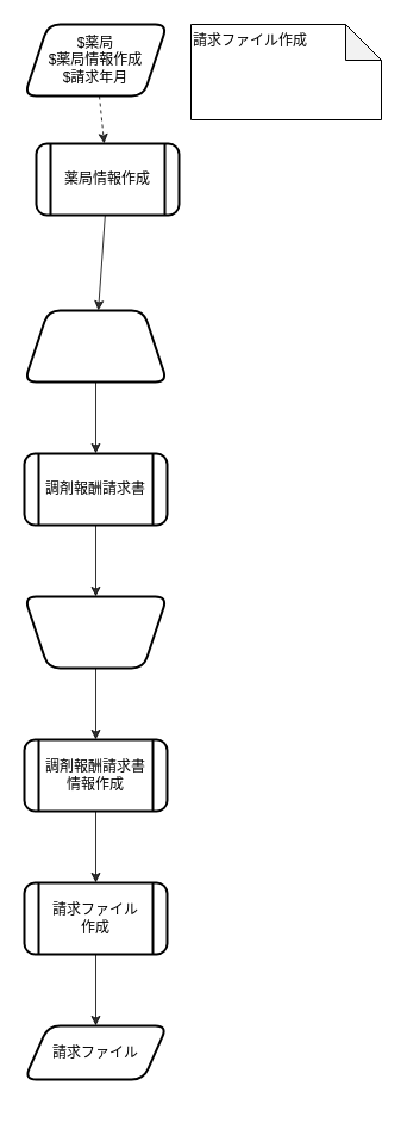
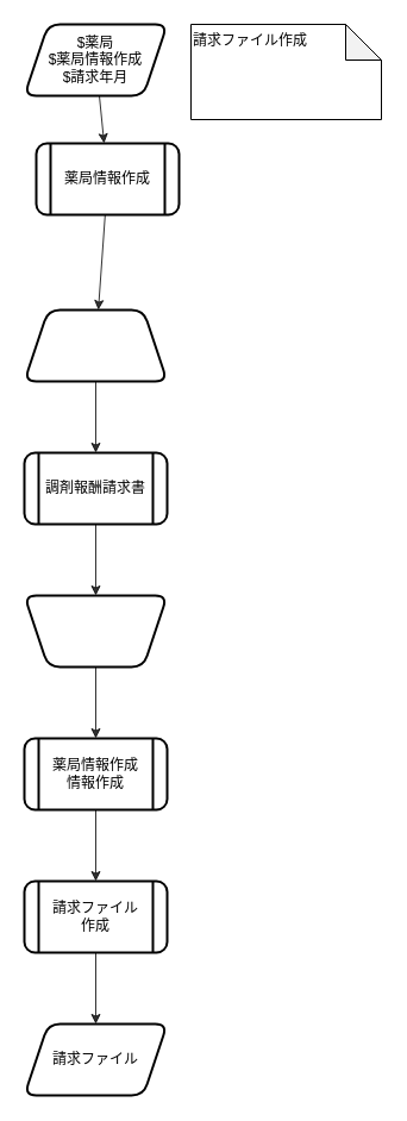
- <mxCell id="2" value="" style="edgeStyle=none;html=1;strokeColor=default;opacity=80;dashed=1;" edge="1" parent="1" source="3" target="6"><mxGeometry relative="1" as="geometry" /></mxCell>
+ <mxCell id="2" value="" style="edgeStyle=none;html=1;strokeColor=default;opacity=80;" edge="1" parent="1" source="3" target="6"><mxGeometry relative="1" as="geometry" /></mxCell>
- <mxCell id="14" value="調剤報酬請求書&lt;br&gt;情報作成" style="shape=process;whiteSpace=wrap;html=1;backgroundOutline=1;strokeWidth=2;shadow=0;sketch=0;rounded=1;" vertex="1" parent="1"><mxGeometry x="20" y="620" width="120" height="60" as="geometry" /></mxCell>
+ <mxCell id="14" value="薬局情報作成&lt;br&gt;情報作成" style="shape=process;whiteSpace=wrap;html=1;backgroundOutline=1;strokeWidth=2;shadow=0;sketch=0;rounded=1;" vertex="1" parent="1"><mxGeometry x="20" y="620" width="120" height="60" as="geometry" /></mxCell>
- <mxCell id="17" value="請求ファイル" style="shape=parallelogram;perimeter=parallelogramPerimeter;whiteSpace=wrap;html=1;fixedSize=1;strokeWidth=2;shadow=0;sketch=0;rounded=1;" vertex="1" parent="1"><mxGeometry x="20" y="860" width="120" height="45" as="geometry" /></mxCell>
+ <mxCell id="17" value="請求ファイル" style="shape=parallelogram;perimeter=parallelogramPerimeter;whiteSpace=wrap;html=1;fixedSize=1;strokeWidth=2;shadow=0;sketch=0;rounded=1;" vertex="1" parent="1"><mxGeometry x="20" y="860" width="120" height="60" as="geometry" /></mxCell>
